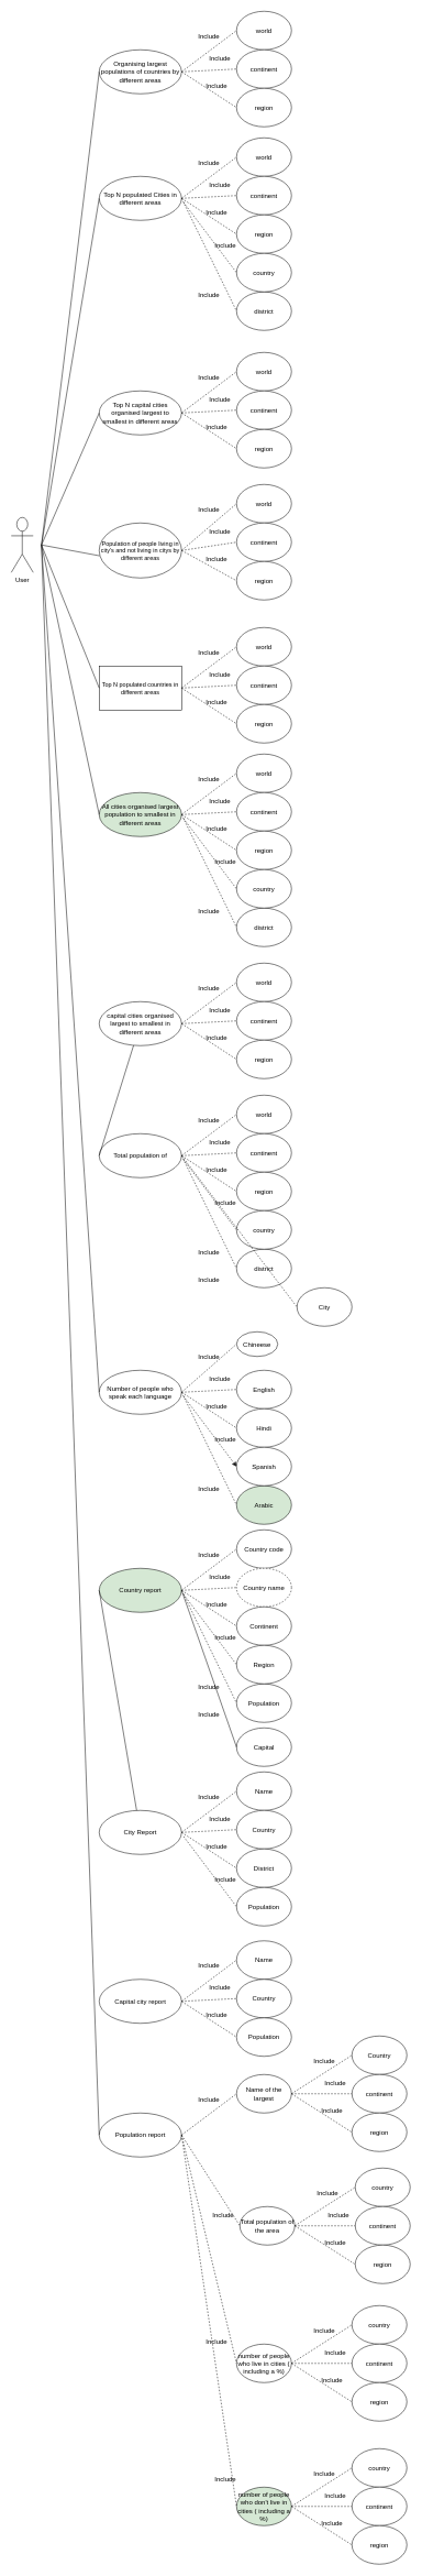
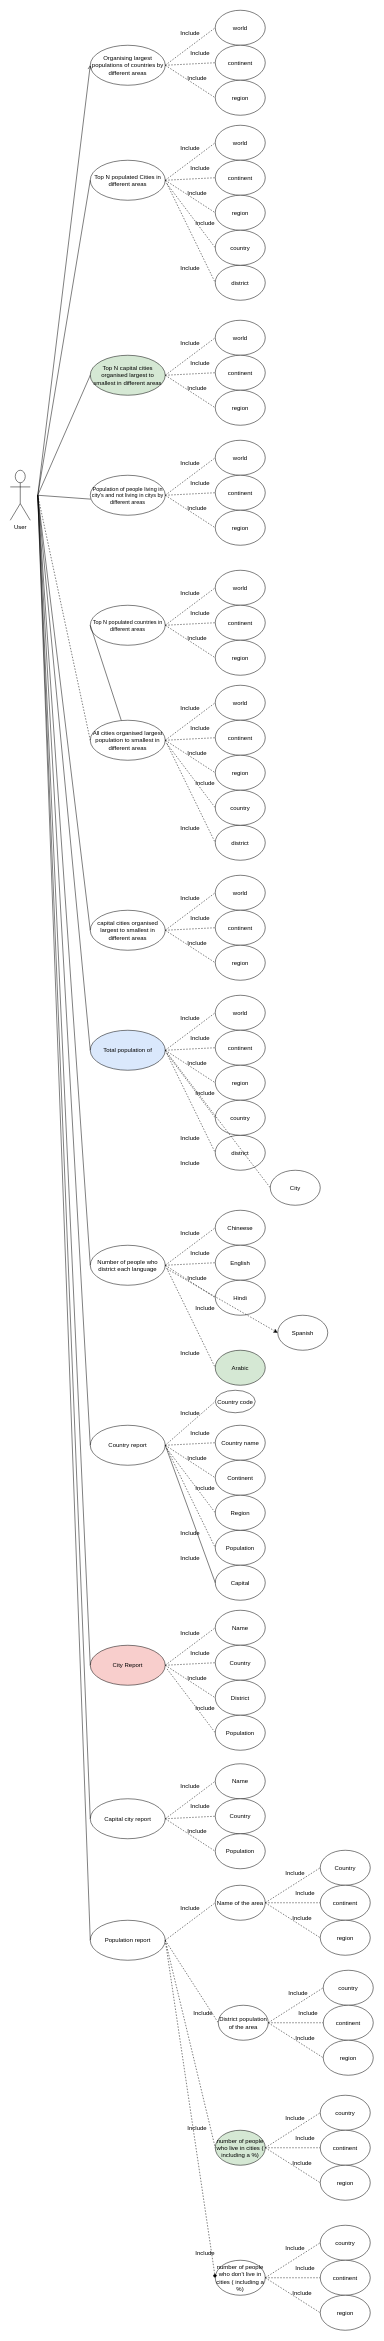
- <mxCell id="7" value="" style="endArrow=none;html=1;rounded=0;entryX=0;entryY=0.5;entryDx=0;entryDy=0;entryPerimeter=0;exitX=1;exitY=0.5;exitDx=15;exitDy=0;exitPerimeter=0;" edge="1" parent="1" source="2" target="3"><mxGeometry width="50" height="50" relative="1" as="geometry"><mxPoint x="90" y="170" as="sourcePoint" /><mxPoint x="140" y="120" as="targetPoint" /></mxGeometry></mxCell>
+ <mxCell id="7" value="" style="endArrow=open;html=1;rounded=0;entryX=0;entryY=0.5;entryDx=0;entryDy=0;entryPerimeter=0;exitX=1;exitY=0.5;exitDx=15;exitDy=0;exitPerimeter=0;" edge="1" parent="1" source="2" target="3"><mxGeometry width="50" height="50" relative="1" as="geometry"><mxPoint x="90" y="170" as="sourcePoint" /><mxPoint x="140" y="120" as="targetPoint" /></mxGeometry></mxCell>
- <mxCell id="31" value="Top N capital cities organised largest to smallest in different areas" style="ellipse;whiteSpace=wrap;html=1;points=[[0,0,0,0,0],[0,0.5,0,0,0],[0,1,0,0,0],[0.5,0,0,0,0],[0.5,1,0,0,0],[1,0,0,0,0],[1,0.5,0,0,0],[1,1,0,0,0]];" vertex="1" parent="1"><mxGeometry x="180" y="710" width="150" height="80" as="geometry" /></mxCell>
+ <mxCell id="31" value="Top N capital cities organised largest to smallest in different areas" style="ellipse;whiteSpace=wrap;html=1;points=[[0,0,0,0,0],[0,0.5,0,0,0],[0,1,0,0,0],[0.5,0,0,0,0],[0.5,1,0,0,0],[1,0,0,0,0],[1,0.5,0,0,0],[1,1,0,0,0]];fillColor=#d5e8d4;" vertex="1" parent="1"><mxGeometry x="180" y="710" width="150" height="80" as="geometry" /></mxCell>
- <mxCell id="42" value="Population of people living in city's and not living in citys by different areas" style="ellipse;whiteSpace=wrap;html=1;points=[[0,0,0,0,0],[0,0.5,0,0,0],[0,1,0,0,0],[0.5,0,0,0,0],[0.5,1,0,0,0],[1,0,0,0,0],[1,0.5,0,0,0],[1,1,0,0,0]];fontSize=11;" vertex="1" parent="1"><mxGeometry x="180" y="950" width="150" height="100" as="geometry" /></mxCell>
+ <mxCell id="42" value="Population of people living in city's and not living in citys by different areas" style="ellipse;whiteSpace=wrap;html=1;points=[[0,0,0,0,0],[0,0.5,0,0,0],[0,1,0,0,0],[0.5,0,0,0,0],[0.5,1,0,0,0],[1,0,0,0,0],[1,0.5,0,0,0],[1,1,0,0,0]];fontSize=11;" vertex="1" parent="1"><mxGeometry x="180" y="950" width="150" height="80" as="geometry" /></mxCell>
- <mxCell id="63" value="" style="endArrow=none;html=1;rounded=0;exitX=0;exitY=0.5;exitDx=0;exitDy=0;exitPerimeter=0;entryX=1;entryY=0.5;entryDx=15;entryDy=0;entryPerimeter=0;" edge="1" parent="1" source="53" target="2"><mxGeometry width="50" height="50" relative="1" as="geometry"><mxPoint x="191" y="1008" as="sourcePoint" /><mxPoint x="65" y="520" as="targetPoint" /></mxGeometry></mxCell>
+ <mxCell id="63" value="" style="endArrow=none;html=1;rounded=0;exitX=0;exitY=0.5;exitDx=0;exitDy=0;exitPerimeter=0;" edge="1" parent="1" source="53" target="64"><mxGeometry width="50" height="50" relative="1" as="geometry"><mxPoint x="191" y="1008" as="sourcePoint" /><mxPoint x="65" y="520" as="targetPoint" /></mxGeometry></mxCell>
- <mxCell id="80" value="" style="endArrow=none;html=1;rounded=0;exitX=0;exitY=0.5;exitDx=0;exitDy=0;exitPerimeter=0;entryX=1;entryY=0.5;entryDx=15;entryDy=0;entryPerimeter=0;" edge="1" parent="1" source="64" target="2"><mxGeometry width="50" height="50" relative="1" as="geometry"><mxPoint x="190" y="1260" as="sourcePoint" /><mxPoint x="65" y="520" as="targetPoint" /></mxGeometry></mxCell>
+ <mxCell id="80" value="" style="endArrow=none;html=1;rounded=0;exitX=0;exitY=0.5;exitDx=0;exitDy=0;exitPerimeter=0;entryX=1;entryY=0.5;entryDx=15;entryDy=0;entryPerimeter=0;dashed=1;" edge="1" parent="1" source="64" target="2"><mxGeometry width="50" height="50" relative="1" as="geometry"><mxPoint x="190" y="1260" as="sourcePoint" /><mxPoint x="65" y="520" as="targetPoint" /></mxGeometry></mxCell>
- <mxCell id="53" value="Top N populated countries in different areas" style="whiteSpace=wrap;html=1;points=[[0,0,0,0,0],[0,0.5,0,0,0],[0,1,0,0,0],[0.5,0,0,0,0],[0.5,1,0,0,0],[1,0,0,0,0],[1,0.5,0,0,0],[1,1,0,0,0]];fontSize=11;rounded=0;" vertex="1" parent="1"><mxGeometry x="180" y="1210" width="150" height="80" as="geometry" /></mxCell>
+ <mxCell id="53" value="Top N populated countries in different areas" style="ellipse;whiteSpace=wrap;html=1;points=[[0,0,0,0,0],[0,0.5,0,0,0],[0,1,0,0,0],[0.5,0,0,0,0],[0.5,1,0,0,0],[1,0,0,0,0],[1,0.5,0,0,0],[1,1,0,0,0]];fontSize=11;" vertex="1" parent="1"><mxGeometry x="180" y="1210" width="150" height="80" as="geometry" /></mxCell>
+ <mxCell id="91" value="" style="endArrow=none;html=1;rounded=0;exitX=0;exitY=0.5;exitDx=0;exitDy=0;exitPerimeter=0;entryX=1;entryY=0.5;entryDx=15;entryDy=0;entryPerimeter=0;" edge="1" parent="1" source="81" target="2"><mxGeometry width="50" height="50" relative="1" as="geometry"><mxPoint x="190" y="1490" as="sourcePoint" /><mxPoint x="65" y="520" as="targetPoint" /></mxGeometry></mxCell>
- <mxCell id="64" value="All cities organised largest population to smallest in different areas" style="ellipse;whiteSpace=wrap;html=1;points=[[0,0,0,0,0],[0,0.5,0,0,0],[0,1,0,0,0],[0.5,0,0,0,0],[0.5,1,0,0,0],[1,0,0,0,0],[1,0.5,0,0,0],[1,1,0,0,0]];fillColor=#d5e8d4;" vertex="1" parent="1"><mxGeometry x="180" y="1440" width="150" height="80" as="geometry" /></mxCell>
+ <mxCell id="64" value="All cities organised largest population to smallest in different areas" style="ellipse;whiteSpace=wrap;html=1;points=[[0,0,0,0,0],[0,0.5,0,0,0],[0,1,0,0,0],[0.5,0,0,0,0],[0.5,1,0,0,0],[1,0,0,0,0],[1,0.5,0,0,0],[1,1,0,0,0]];" vertex="1" parent="1"><mxGeometry x="180" y="1440" width="150" height="80" as="geometry" /></mxCell>
- <mxCell id="108" value="" style="endArrow=none;html=1;rounded=0;exitX=0;exitY=0.5;exitDx=0;exitDy=0;exitPerimeter=0;" edge="1" parent="1" source="92" target="81"><mxGeometry width="50" height="50" relative="1" as="geometry"><mxPoint x="190" y="1870" as="sourcePoint" /><mxPoint x="65" y="520" as="targetPoint" /></mxGeometry></mxCell>
+ <mxCell id="108" value="" style="endArrow=none;html=1;rounded=0;exitX=0;exitY=0.5;exitDx=0;exitDy=0;exitPerimeter=0;entryX=1;entryY=0.5;entryDx=15;entryDy=0;entryPerimeter=0;" edge="1" parent="1" source="92" target="2"><mxGeometry width="50" height="50" relative="1" as="geometry"><mxPoint x="190" y="1870" as="sourcePoint" /><mxPoint x="65" y="520" as="targetPoint" /></mxGeometry></mxCell>
- <mxCell id="92" value="Total population of" style="ellipse;whiteSpace=wrap;html=1;points=[[0,0,0,0,0],[0,0.5,0,0,0],[0,1,0,0,0],[0.5,0,0,0,0],[0.5,1,0,0,0],[1,0,0,0,0],[1,0.5,0,0,0],[1,1,0,0,0]];" vertex="1" parent="1"><mxGeometry x="180" y="2060" width="150" height="80" as="geometry" /></mxCell>
+ <mxCell id="92" value="Total population of" style="ellipse;whiteSpace=wrap;html=1;points=[[0,0,0,0,0],[0,0.5,0,0,0],[0,1,0,0,0],[0.5,0,0,0,0],[0.5,1,0,0,0],[1,0,0,0,0],[1,0.5,0,0,0],[1,1,0,0,0]];fillColor=#dae8fc;" vertex="1" parent="1"><mxGeometry x="180" y="2060" width="150" height="80" as="geometry" /></mxCell>
+ <mxCell id="162" value="" style="endArrow=none;html=1;rounded=0;exitX=0;exitY=0.5;exitDx=0;exitDy=0;exitPerimeter=0;entryX=1;entryY=0.5;entryDx=15;entryDy=0;entryPerimeter=0;" edge="1" parent="1" source="149" target="2"><mxGeometry width="50" height="50" relative="1" as="geometry"><mxPoint x="210" y="3260" as="sourcePoint" /><mxPoint x="260" y="3210" as="targetPoint" /></mxGeometry></mxCell>
- <mxCell id="113" value="Chineese" style="ellipse;whiteSpace=wrap;html=1;" vertex="1" parent="1"><mxGeometry x="430" y="2420" width="75" height="45" as="geometry" /></mxCell>
+ <mxCell id="113" value="Chineese" style="ellipse;whiteSpace=wrap;html=1;" vertex="1" parent="1"><mxGeometry x="430" y="2420" width="100" height="70" as="geometry" /></mxCell>
- <mxCell id="112" value="Number of people who speak each language" style="ellipse;whiteSpace=wrap;html=1;points=[[0,0,0,0,0],[0,0.5,0,0,0],[0,1,0,0,0],[0.5,0,0,0,0],[0.5,1,0,0,0],[1,0,0,0,0],[1,0.5,0,0,0],[1,1,0,0,0]];" vertex="1" parent="1"><mxGeometry x="180" y="2490" width="150" height="80" as="geometry" /></mxCell>
+ <mxCell id="112" value="Number of people who district each language" style="ellipse;whiteSpace=wrap;html=1;points=[[0,0,0,0,0],[0,0.5,0,0,0],[0,1,0,0,0],[0.5,0,0,0,0],[0.5,1,0,0,0],[1,0,0,0,0],[1,0.5,0,0,0],[1,1,0,0,0]];" vertex="1" parent="1"><mxGeometry x="180" y="2490" width="150" height="80" as="geometry" /></mxCell>
- <mxCell id="123" value="Spanish" style="ellipse;whiteSpace=wrap;html=1;" vertex="1" parent="1"><mxGeometry x="430" y="2630" width="100" height="70" as="geometry" /></mxCell>
+ <mxCell id="123" value="Spanish" style="ellipse;whiteSpace=wrap;html=1;" vertex="1" parent="1"><mxGeometry x="555" y="2630" width="100" height="70" as="geometry" /></mxCell>
+ <mxCell id="173" value="" style="endArrow=none;html=1;rounded=0;exitX=0;exitY=0.5;exitDx=0;exitDy=0;exitPerimeter=0;entryX=1;entryY=0.5;entryDx=15;entryDy=0;entryPerimeter=0;" edge="1" parent="1" source="163" target="2"><mxGeometry width="50" height="50" relative="1" as="geometry"><mxPoint x="190" y="3340" as="sourcePoint" /><mxPoint x="35" y="1080" as="targetPoint" /></mxGeometry></mxCell>
- <mxCell id="130" value="Country code" style="ellipse;whiteSpace=wrap;html=1;" vertex="1" parent="1"><mxGeometry x="430" y="2780" width="100" height="70" as="geometry" /></mxCell>
+ <mxCell id="130" value="Country code" style="ellipse;whiteSpace=wrap;html=1;" vertex="1" parent="1"><mxGeometry x="430" y="2780" width="80" height="45" as="geometry" /></mxCell>
- <mxCell id="131" value="Country name" style="ellipse;whiteSpace=wrap;html=1;dashed=1;" vertex="1" parent="1"><mxGeometry x="430" y="2850" width="100" height="70" as="geometry" /></mxCell>
+ <mxCell id="131" value="Country name" style="ellipse;whiteSpace=wrap;html=1;" vertex="1" parent="1"><mxGeometry x="430" y="2850" width="100" height="70" as="geometry" /></mxCell>
- <mxCell id="129" value="Country report" style="ellipse;whiteSpace=wrap;html=1;points=[[0,0,0,0,0],[0,0.5,0,0,0],[0,1,0,0,0],[0.5,0,0,0,0],[0.5,1,0,0,0],[1,0,0,0,0],[1,0.5,0,0,0],[1,1,0,0,0]];fillColor=#d5e8d4;" vertex="1" parent="1"><mxGeometry x="180" y="2850" width="150" height="80" as="geometry" /></mxCell>
+ <mxCell id="129" value="Country report" style="ellipse;whiteSpace=wrap;html=1;points=[[0,0,0,0,0],[0,0.5,0,0,0],[0,1,0,0,0],[0.5,0,0,0,0],[0.5,1,0,0,0],[1,0,0,0,0],[1,0.5,0,0,0],[1,1,0,0,0]];" vertex="1" parent="1"><mxGeometry x="180" y="2850" width="150" height="80" as="geometry" /></mxCell>
- <mxCell id="148" value="" style="endArrow=none;html=1;rounded=0;exitX=0;exitY=0.5;exitDx=0;exitDy=0;exitPerimeter=0;" edge="1" parent="1" source="129" target="149"><mxGeometry width="50" height="50" relative="1" as="geometry"><mxPoint x="190" y="2540" as="sourcePoint" /><mxPoint x="65" y="520" as="targetPoint" /></mxGeometry></mxCell>
+ <mxCell id="148" value="" style="endArrow=none;html=1;rounded=0;exitX=0;exitY=0.5;exitDx=0;exitDy=0;exitPerimeter=0;entryX=1;entryY=0.5;entryDx=15;entryDy=0;entryPerimeter=0;" edge="1" parent="1" source="129" target="2"><mxGeometry width="50" height="50" relative="1" as="geometry"><mxPoint x="190" y="2540" as="sourcePoint" /><mxPoint x="65" y="520" as="targetPoint" /></mxGeometry></mxCell>
- <mxCell id="145" value="Capital" style="ellipse;whiteSpace=wrap;html=1;" vertex="1" parent="1"><mxGeometry x="430" y="3140" width="100" height="70" as="geometry" /></mxCell>
+ <mxCell id="145" value="Capital" style="ellipse;whiteSpace=wrap;html=1;" vertex="1" parent="1"><mxGeometry x="430" y="3130" width="100" height="70" as="geometry" /></mxCell>
- <mxCell id="149" value="City Report" style="ellipse;whiteSpace=wrap;html=1;points=[[0,0,0,0,0],[0,0.5,0,0,0],[0,1,0,0,0],[0.5,0,0,0,0],[0.5,1,0,0,0],[1,0,0,0,0],[1,0.5,0,0,0],[1,1,0,0,0]];" vertex="1" parent="1"><mxGeometry x="180" y="3290" width="150" height="80" as="geometry" /></mxCell>
+ <mxCell id="149" value="City Report" style="ellipse;whiteSpace=wrap;html=1;points=[[0,0,0,0,0],[0,0.5,0,0,0],[0,1,0,0,0],[0.5,0,0,0,0],[0.5,1,0,0,0],[1,0,0,0,0],[1,0.5,0,0,0],[1,1,0,0,0]];fillColor=#f8cecc;" vertex="1" parent="1"><mxGeometry x="180" y="3290" width="150" height="80" as="geometry" /></mxCell>
- <mxCell id="175" value="Name of the largest" style="ellipse;whiteSpace=wrap;html=1;" vertex="1" parent="1"><mxGeometry x="430" y="3770" width="100" height="70" as="geometry" /></mxCell>
+ <mxCell id="175" value="Name of the area" style="ellipse;whiteSpace=wrap;html=1;" vertex="1" parent="1"><mxGeometry x="430" y="3770" width="100" height="70" as="geometry" /></mxCell>
- <mxCell id="176" value="Total population of the area" style="ellipse;whiteSpace=wrap;html=1;" vertex="1" parent="1"><mxGeometry x="436" y="4010" width="100" height="70" as="geometry" /></mxCell>
+ <mxCell id="176" value="District population of the area" style="ellipse;whiteSpace=wrap;html=1;" vertex="1" parent="1"><mxGeometry x="436" y="4010" width="100" height="70" as="geometry" /></mxCell>
- <mxCell id="177" value="number of people who live in cities ( including a %)" style="ellipse;whiteSpace=wrap;html=1;" vertex="1" parent="1"><mxGeometry x="430" y="4260" width="100" height="70" as="geometry" /></mxCell>
+ <mxCell id="177" value="number of people who live in cities ( including a %)" style="ellipse;whiteSpace=wrap;html=1;fillColor=#d5e8d4;" vertex="1" parent="1"><mxGeometry x="430" y="4260" width="100" height="70" as="geometry" /></mxCell>
- <mxCell id="185" value="" style="endArrow=none;dashed=1;html=1;rounded=0;exitX=1;exitY=0.5;exitDx=0;exitDy=0;exitPerimeter=0;entryX=0;entryY=0.5;entryDx=0;entryDy=0;" edge="1" parent="1" source="174" target="184"><mxGeometry width="50" height="50" relative="1" as="geometry"><mxPoint x="333.6" y="3977.36" as="sourcePoint" /><mxPoint x="400" y="4120" as="targetPoint" /></mxGeometry></mxCell>
+ <mxCell id="185" value="" style="endArrow=diamond;dashed=1;html=1;rounded=0;exitX=1;exitY=0.5;exitDx=0;exitDy=0;exitPerimeter=0;entryX=0;entryY=0.5;entryDx=0;entryDy=0;" edge="1" parent="1" source="174" target="184"><mxGeometry width="50" height="50" relative="1" as="geometry"><mxPoint x="333.6" y="3977.36" as="sourcePoint" /><mxPoint x="400" y="4120" as="targetPoint" /></mxGeometry></mxCell>
- <mxCell id="184" value="number of people who don't live in cities ( including a %)" style="ellipse;whiteSpace=wrap;html=1;fillColor=#d5e8d4;" vertex="1" parent="1"><mxGeometry x="430" y="4520" width="100" height="70" as="geometry" /></mxCell>
+ <mxCell id="184" value="number of people who don't live in cities ( including a %)" style="ellipse;whiteSpace=wrap;html=1;" vertex="1" parent="1"><mxGeometry x="430" y="4520" width="100" height="70" as="geometry" /></mxCell>
